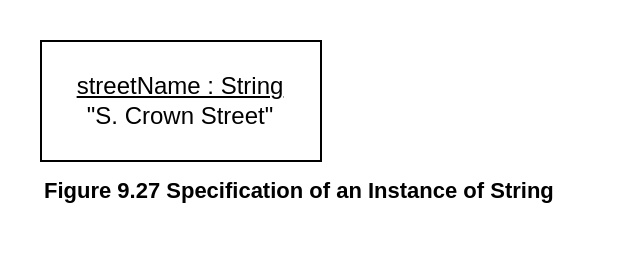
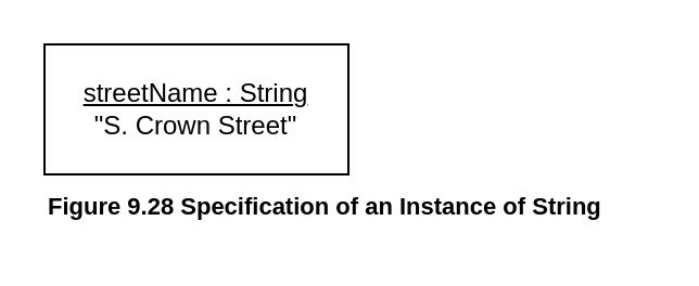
- <mxCell id="3" value="&lt;b&gt;Figure 9.27 Specification of an Instance of String&lt;/b&gt;" style="text;html=1;align=left;verticalAlign=middle;resizable=0;points=[];autosize=1;strokeColor=none;fillColor=none;fontSize=11;fontFamily=Helvetica;fontColor=default;" vertex="1" parent="1"><mxGeometry y="80" width="280" height="30" as="geometry" x="20" /></mxCell>
+ <mxCell id="3" value="&lt;b&gt;Figure 9.28 Specification of an Instance of String&lt;/b&gt;" style="text;html=1;align=left;verticalAlign=middle;resizable=0;points=[];autosize=1;strokeColor=none;fillColor=none;fontSize=11;fontFamily=Helvetica;fontColor=default;" vertex="1" parent="1"><mxGeometry y="80" width="280" height="30" as="geometry" x="20" /></mxCell>
